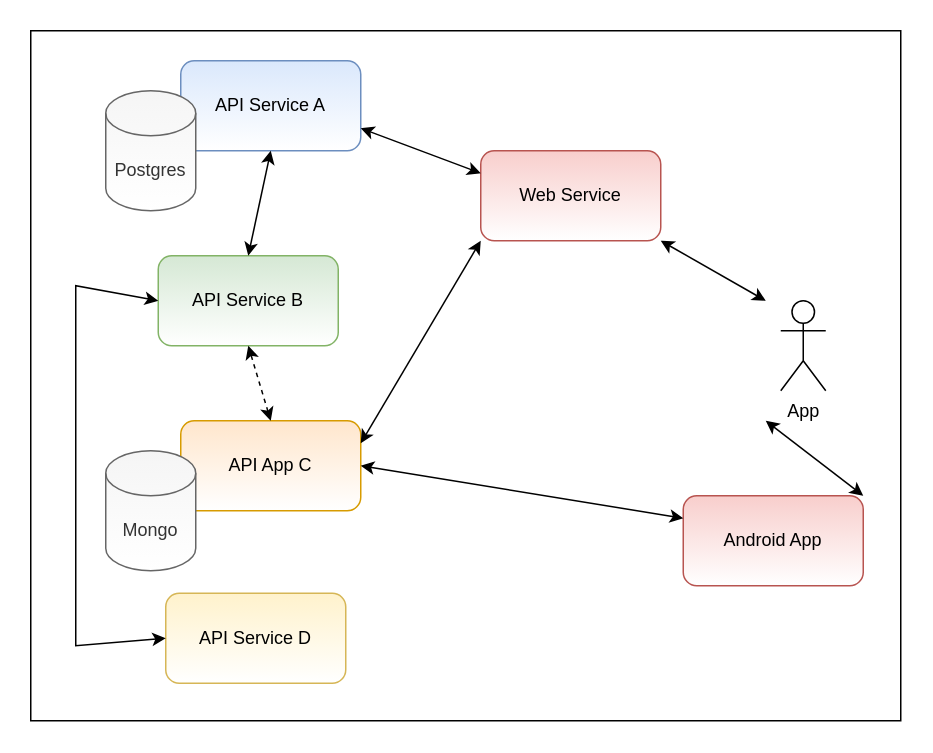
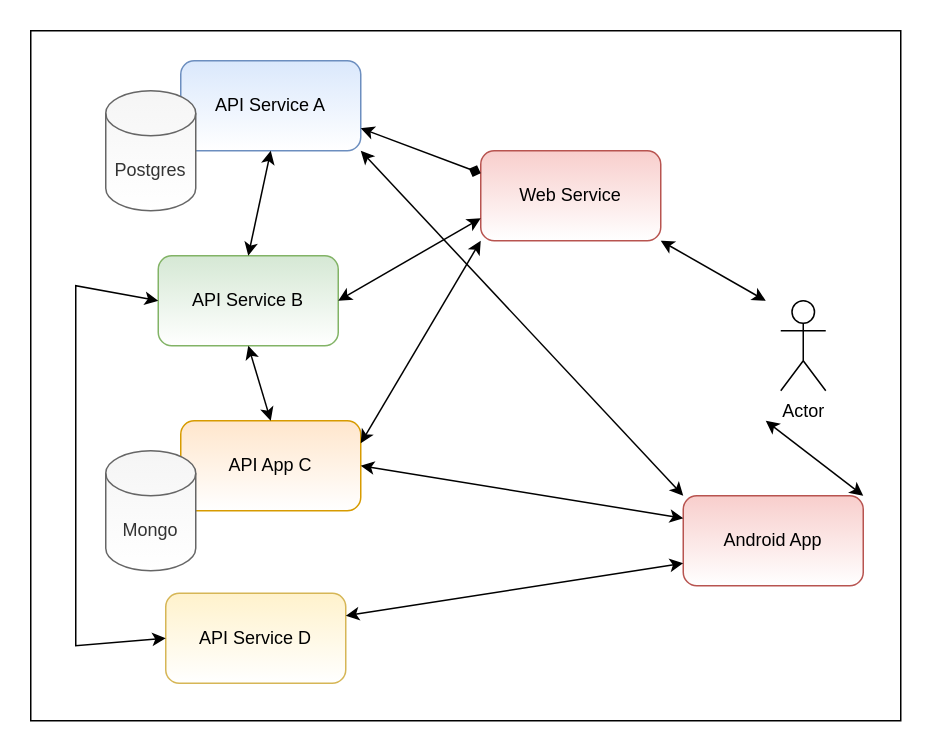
- <mxCell id="18" value="" style="endArrow=classic;startArrow=classic;html=1;rounded=0;exitX=1;exitY=0.75;exitDx=0;exitDy=0;entryX=0;entryY=0.25;entryDx=0;entryDy=0;" parent="1" source="3" target="12" edge="1"><mxGeometry width="50" height="50" relative="1" as="geometry"><mxPoint x="330" y="300" as="sourcePoint" /><mxPoint x="380" y="250" as="targetPoint" /></mxGeometry></mxCell>
+ <mxCell id="18" value="" style="endArrow=diamond;startArrow=classic;html=1;rounded=0;exitX=1;exitY=0.75;exitDx=0;exitDy=0;entryX=0;entryY=0.25;entryDx=0;entryDy=0;" parent="1" source="3" target="12" edge="1"><mxGeometry width="50" height="50" relative="1" as="geometry"><mxPoint x="330" y="300" as="sourcePoint" /><mxPoint x="380" y="250" as="targetPoint" /></mxGeometry></mxCell>
+ <mxCell id="19" value="" style="endArrow=classic;startArrow=classic;html=1;rounded=0;exitX=1;exitY=0.5;exitDx=0;exitDy=0;entryX=0;entryY=0.75;entryDx=0;entryDy=0;" parent="1" source="4" target="12" edge="1"><mxGeometry width="50" height="50" relative="1" as="geometry"><mxPoint x="330" y="280" as="sourcePoint" /><mxPoint x="380" y="230" as="targetPoint" /></mxGeometry></mxCell>
+ <mxCell id="15" value="" style="endArrow=classic;startArrow=classic;html=1;rounded=0;exitX=1;exitY=1;exitDx=0;exitDy=0;entryX=0;entryY=0;entryDx=0;entryDy=0;" parent="1" source="3" target="13" edge="1"><mxGeometry width="50" height="50" relative="1" as="geometry"><mxPoint x="300" y="310" as="sourcePoint" /><mxPoint x="350" y="260" as="targetPoint" /></mxGeometry></mxCell>
- <mxCell id="9" value="" style="endArrow=classic;startArrow=classic;html=1;rounded=0;entryX=0.5;entryY=1;entryDx=0;entryDy=0;exitX=0.5;exitY=0;exitDx=0;exitDy=0;dashed=1;" parent="1" source="5" target="4" edge="1"><mxGeometry width="50" height="50" relative="1" as="geometry"><mxPoint x="-30" y="310" as="sourcePoint" /><mxPoint x="20" y="260" as="targetPoint" /></mxGeometry></mxCell>
+ <mxCell id="9" value="" style="endArrow=classic;startArrow=classic;html=1;rounded=0;entryX=0.5;entryY=1;entryDx=0;entryDy=0;exitX=0.5;exitY=0;exitDx=0;exitDy=0;" parent="1" source="5" target="4" edge="1"><mxGeometry width="50" height="50" relative="1" as="geometry"><mxPoint x="-30" y="310" as="sourcePoint" /><mxPoint x="20" y="260" as="targetPoint" /></mxGeometry></mxCell>
- <mxCell id="14" value="App" style="shape=umlActor;verticalLabelPosition=bottom;verticalAlign=top;html=1;outlineConnect=0;" parent="1" vertex="1"><mxGeometry x="520" y="200" width="30" height="60" as="geometry" /></mxCell>
+ <mxCell id="14" value="Actor" style="shape=umlActor;verticalLabelPosition=bottom;verticalAlign=top;html=1;outlineConnect=0;" parent="1" vertex="1"><mxGeometry x="520" y="200" width="30" height="60" as="geometry" /></mxCell>
+ <mxCell id="17" value="" style="endArrow=classic;startArrow=classic;html=1;rounded=0;entryX=0;entryY=0.75;entryDx=0;entryDy=0;exitX=1;exitY=0.25;exitDx=0;exitDy=0;" parent="1" source="6" target="13" edge="1"><mxGeometry width="50" height="50" relative="1" as="geometry"><mxPoint x="220" y="530" as="sourcePoint" /><mxPoint x="270" y="480" as="targetPoint" /></mxGeometry></mxCell>
